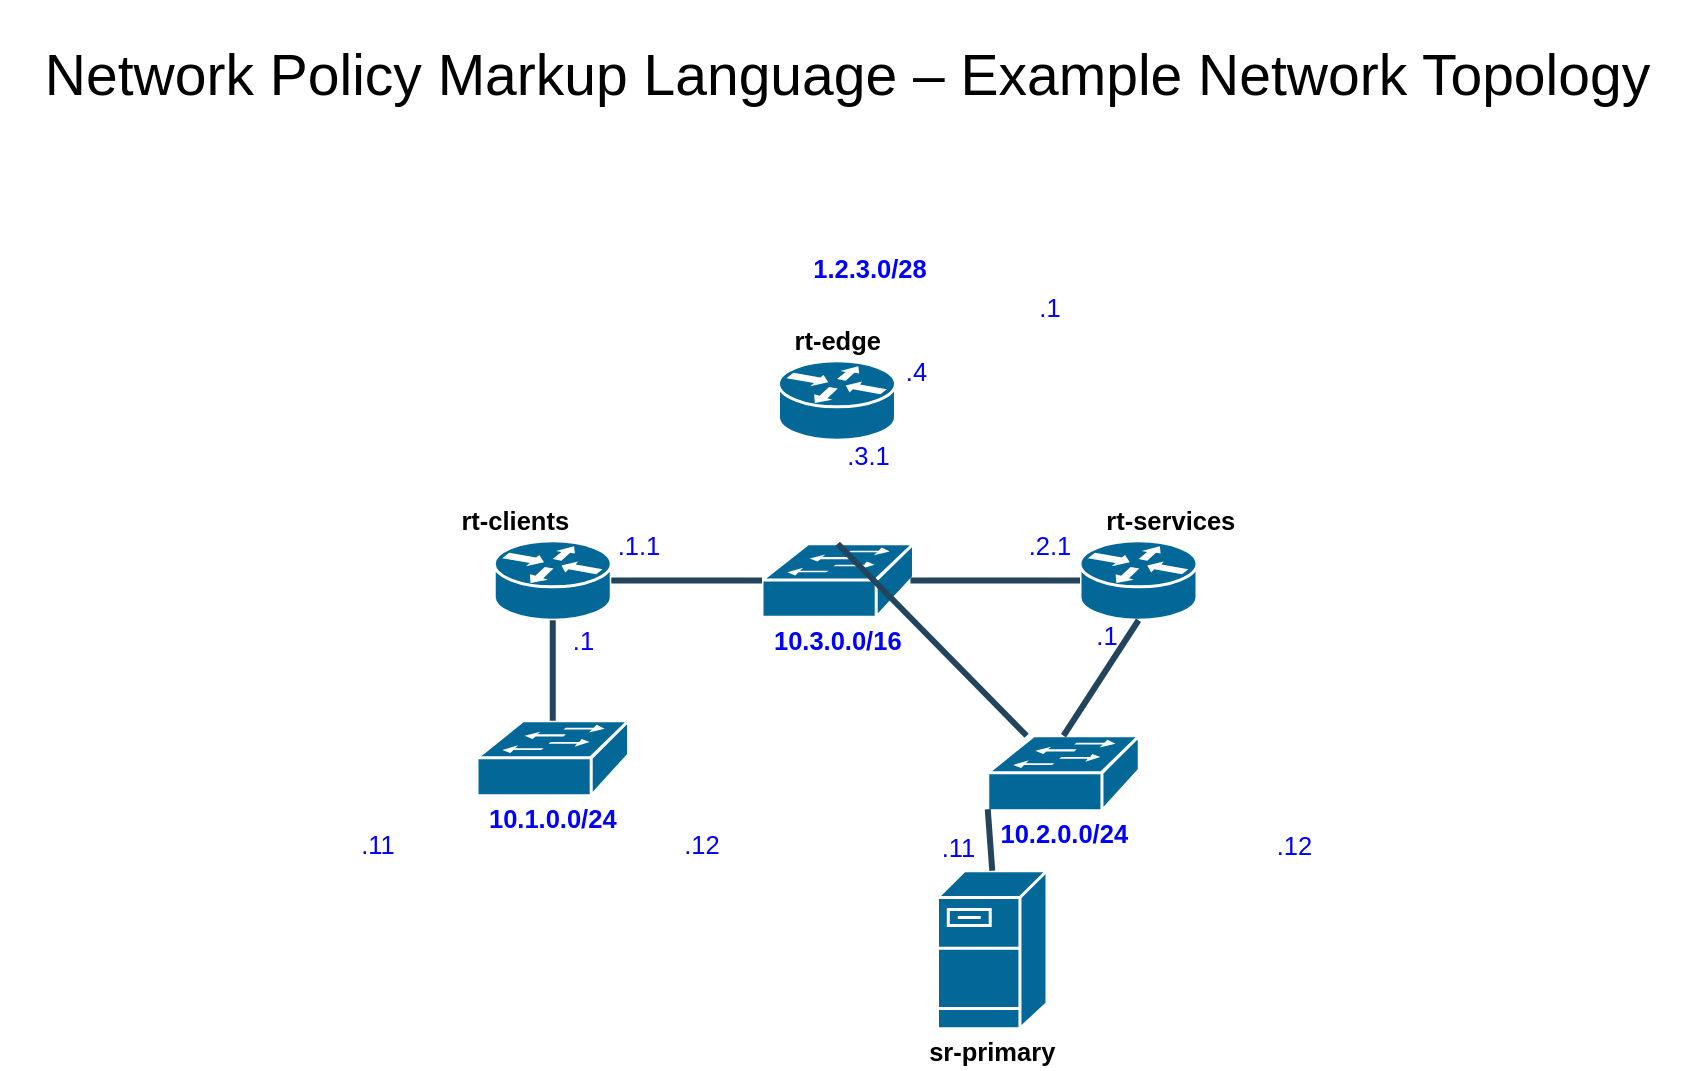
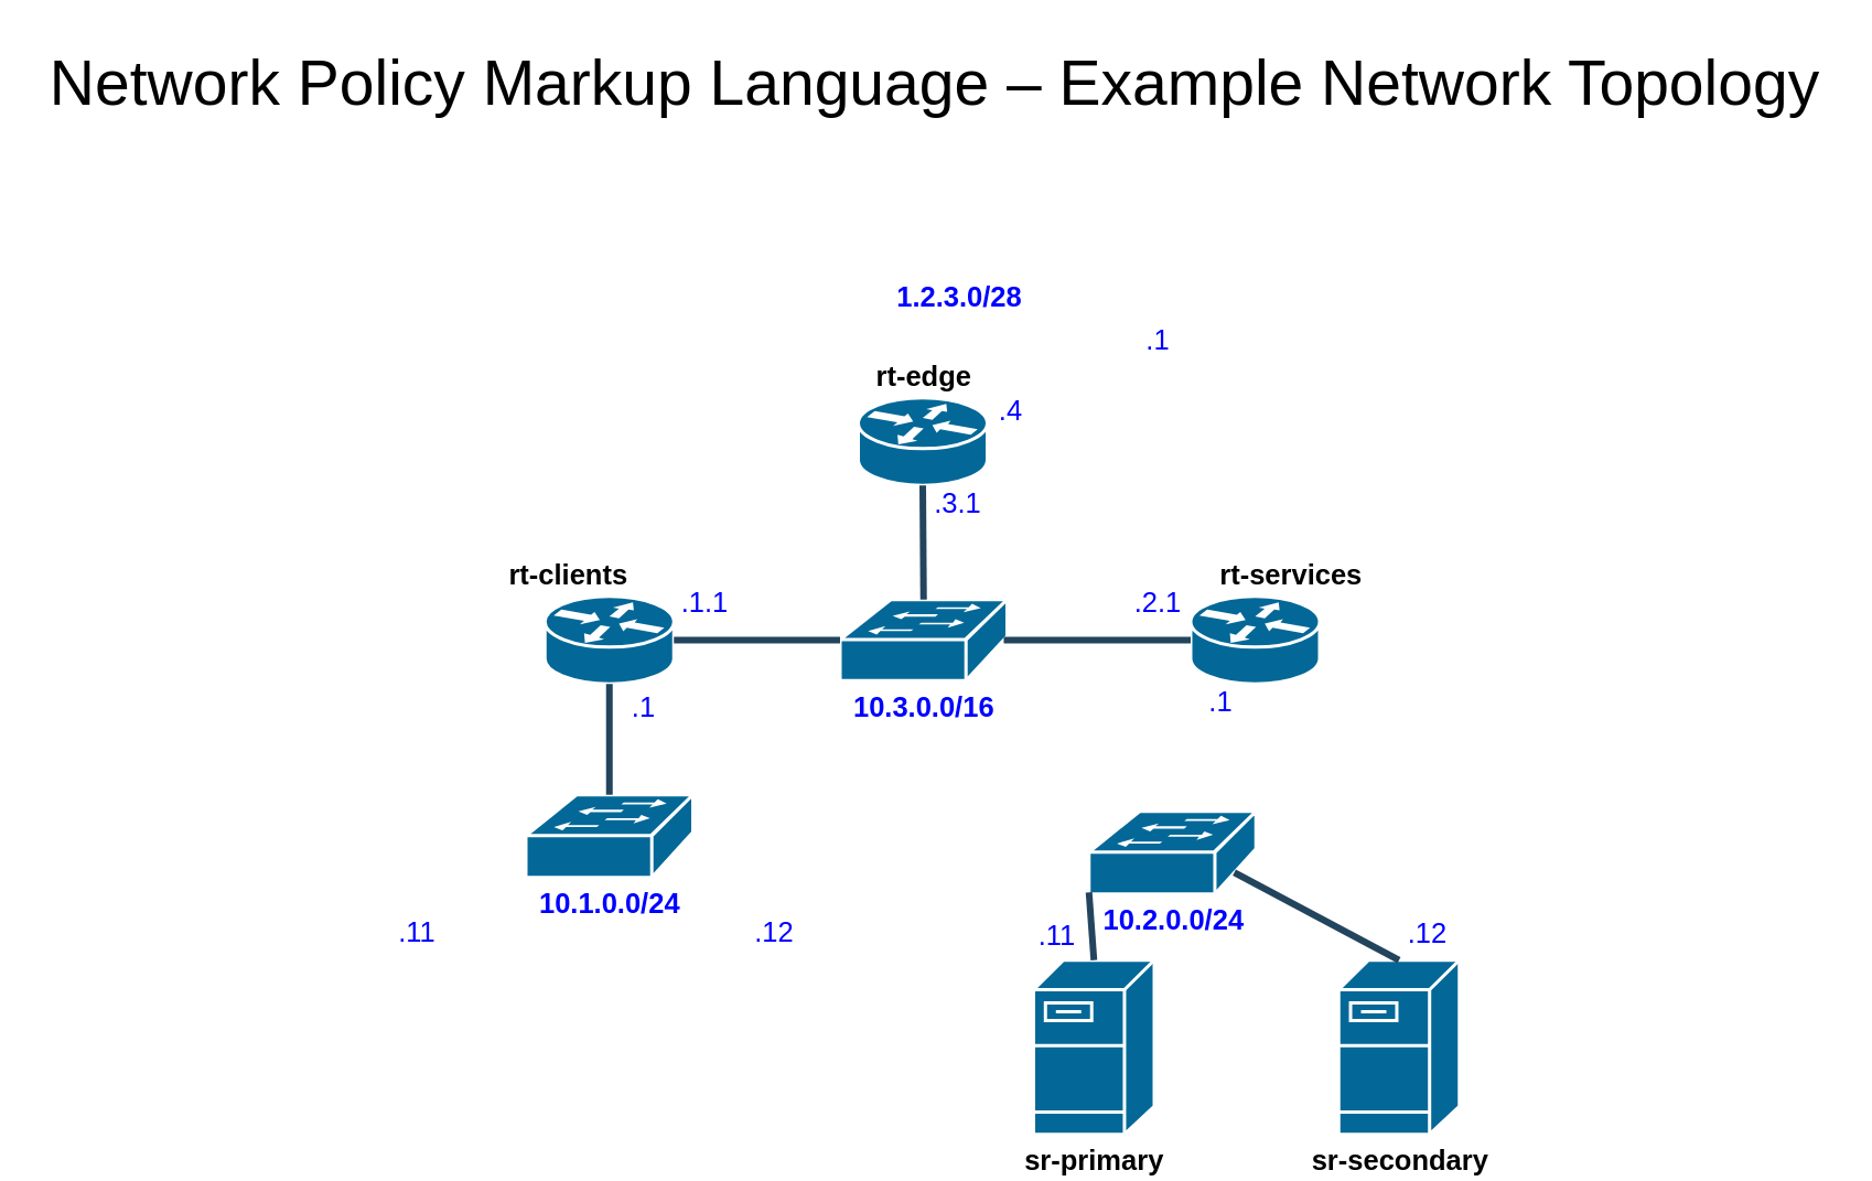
- <mxCell id="10" style="edgeStyle=none;rounded=1;html=1;strokeColor=#23445D;endArrow=none;endFill=0;strokeWidth=4;exitX=0.5;exitY=0;exitDx=0;exitDy=0;exitPerimeter=0;fontSize=17;" edge="1" parent="1" source="7" target="3"><mxGeometry relative="1" as="geometry"><mxPoint x="669.5" y="212" as="sourcePoint" /><mxPoint x="597.5" y="255" as="targetPoint" /></mxGeometry></mxCell>
+ <mxCell id="10" style="edgeStyle=none;rounded=1;html=1;strokeColor=#23445D;endArrow=none;endFill=0;strokeWidth=4;entryX=0.5;entryY=1;entryDx=0;entryDy=0;entryPerimeter=0;exitX=0.5;exitY=0;exitDx=0;exitDy=0;exitPerimeter=0;fontSize=17;" edge="1" parent="1" source="7" target="6"><mxGeometry relative="1" as="geometry"><mxPoint x="669.5" y="212" as="sourcePoint" /><mxPoint x="597.5" y="255" as="targetPoint" /></mxGeometry></mxCell>
- <mxCell id="14" style="edgeStyle=none;rounded=1;html=1;strokeColor=#23445D;endArrow=none;endFill=0;strokeWidth=4;entryX=0.5;entryY=0;entryDx=0;entryDy=0;entryPerimeter=0;fontSize=17;exitX=0.5;exitY=1;exitDx=0;exitDy=0;exitPerimeter=0;" edge="1" parent="1" source="5" target="3"><mxGeometry relative="1" as="geometry"><mxPoint x="840.5" y="440" as="sourcePoint" /><mxPoint x="496.5" y="417" as="targetPoint" /></mxGeometry></mxCell>
+ <mxCell id="16" style="edgeStyle=none;rounded=1;html=1;strokeColor=#23445D;endArrow=none;endFill=0;strokeWidth=4;entryX=0.87;entryY=0.74;entryDx=0;entryDy=0;entryPerimeter=0;exitX=0.5;exitY=0;exitDx=0;exitDy=0;exitPerimeter=0;fontSize=17;" edge="1" parent="1" source="8" target="3"><mxGeometry relative="1" as="geometry"><mxPoint x="608.5" y="455" as="sourcePoint" /><mxPoint x="536.5" y="457" as="targetPoint" /></mxGeometry></mxCell>
+ <mxCell id="8" value="sr-secondary" style="shape=mxgraph.cisco.servers.fileserver;sketch=0;html=1;pointerEvents=1;dashed=0;fillColor=#036897;strokeColor=#ffffff;strokeWidth=2;verticalLabelPosition=bottom;verticalAlign=top;align=center;outlineConnect=0;fontSize=17;fontStyle=1" vertex="1" parent="1"><mxGeometry x="809" y="580" width="73" height="105.26" as="geometry" /></mxCell>
